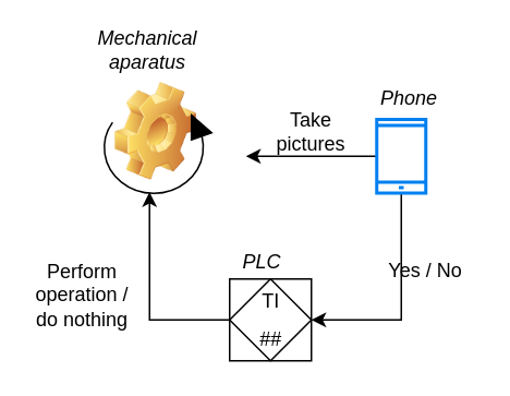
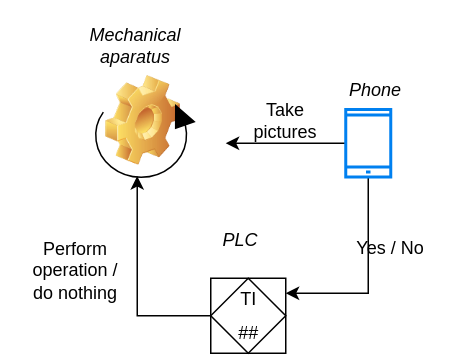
- <mxCell id="9" value="&lt;table cellpadding=&quot;4&quot; cellspacing=&quot;0&quot; border=&quot;0&quot; style=&quot;font-size:1em;width:100%;height:100%;&quot;&gt;&lt;tr&gt;&lt;td&gt;TI&lt;/td&gt;&lt;/tr&gt;&lt;tr&gt;&lt;td&gt;##&lt;/td&gt;&lt;/table&gt; " style="html=1;outlineConnect=0;align=center;dashed=0;aspect=fixed;shape=mxgraph.pid2inst.progLogCont;mounting=field" vertex="1" parent="1"><mxGeometry x="140" y="170" width="50" height="50" as="geometry" /></mxCell>
+ <mxCell id="9" value="&lt;table cellpadding=&quot;4&quot; cellspacing=&quot;0&quot; border=&quot;0&quot; style=&quot;font-size:1em;width:100%;height:100%;&quot;&gt;&lt;tr&gt;&lt;td&gt;TI&lt;/td&gt;&lt;/tr&gt;&lt;tr&gt;&lt;td&gt;##&lt;/td&gt;&lt;/table&gt; " style="html=1;outlineConnect=0;align=center;dashed=0;aspect=fixed;shape=mxgraph.pid2inst.progLogCont;mounting=field" vertex="1" parent="1"><mxGeometry x="140" y="185" width="50" height="50" as="geometry" /></mxCell>
